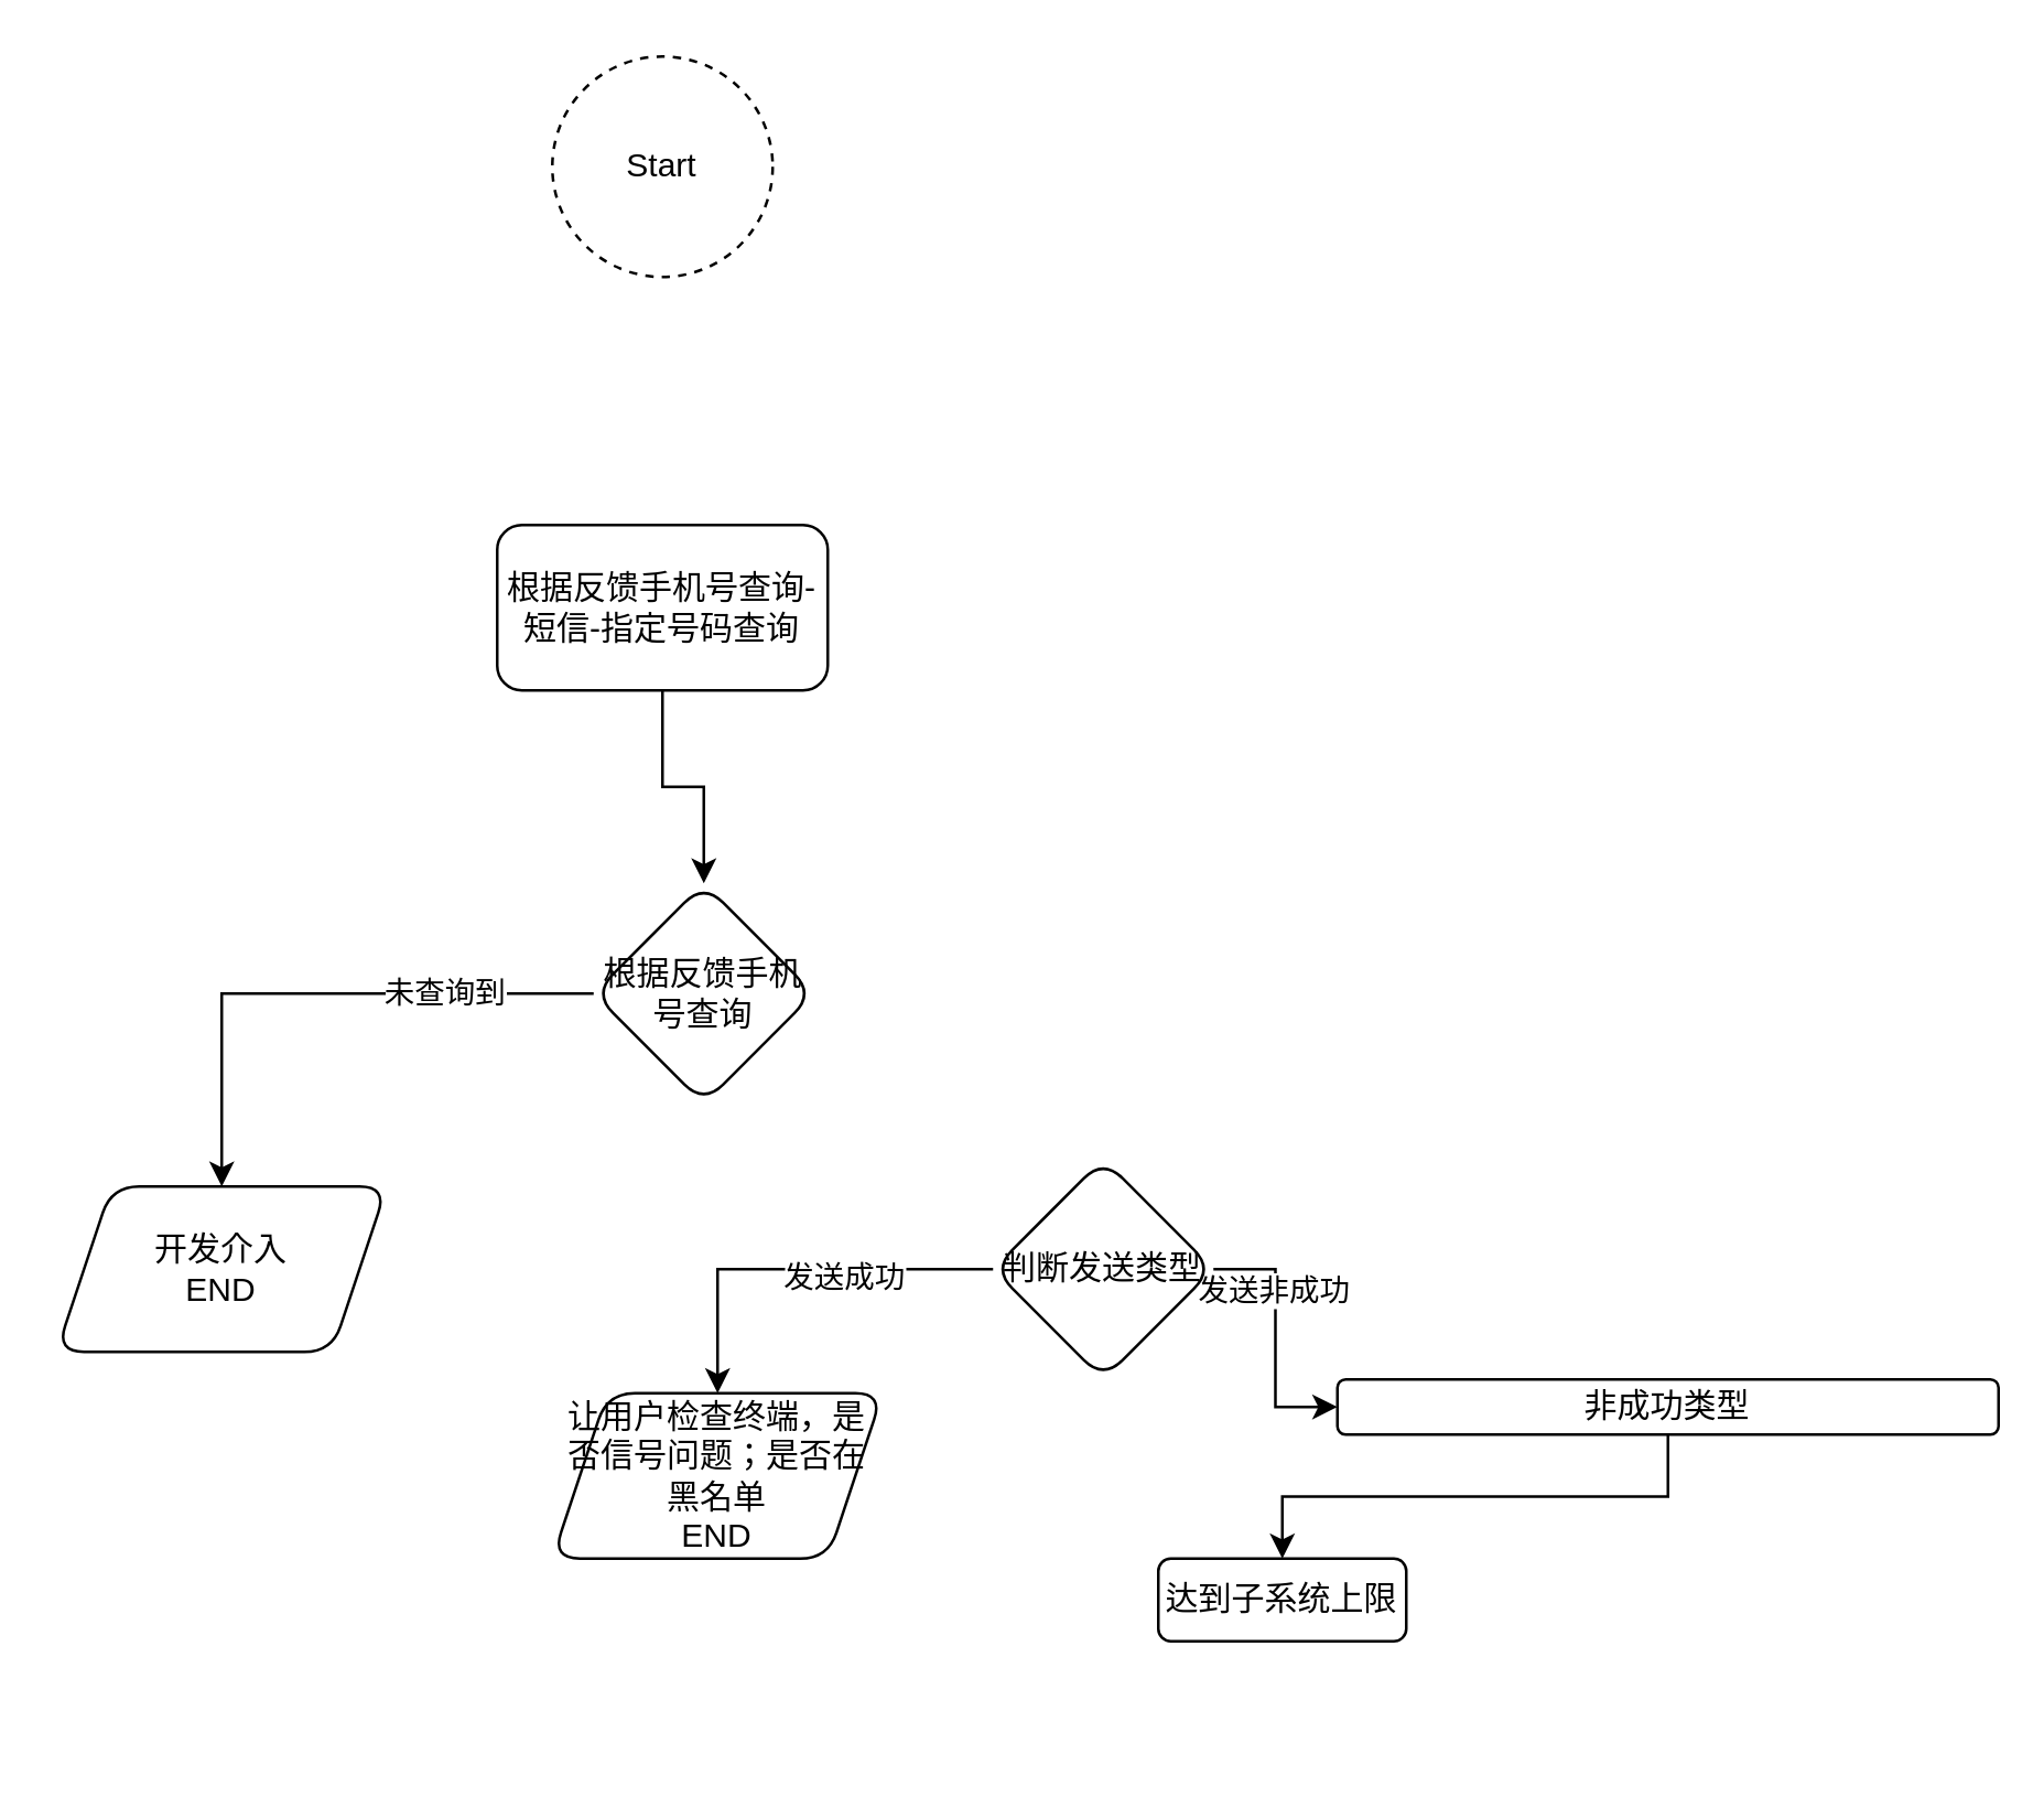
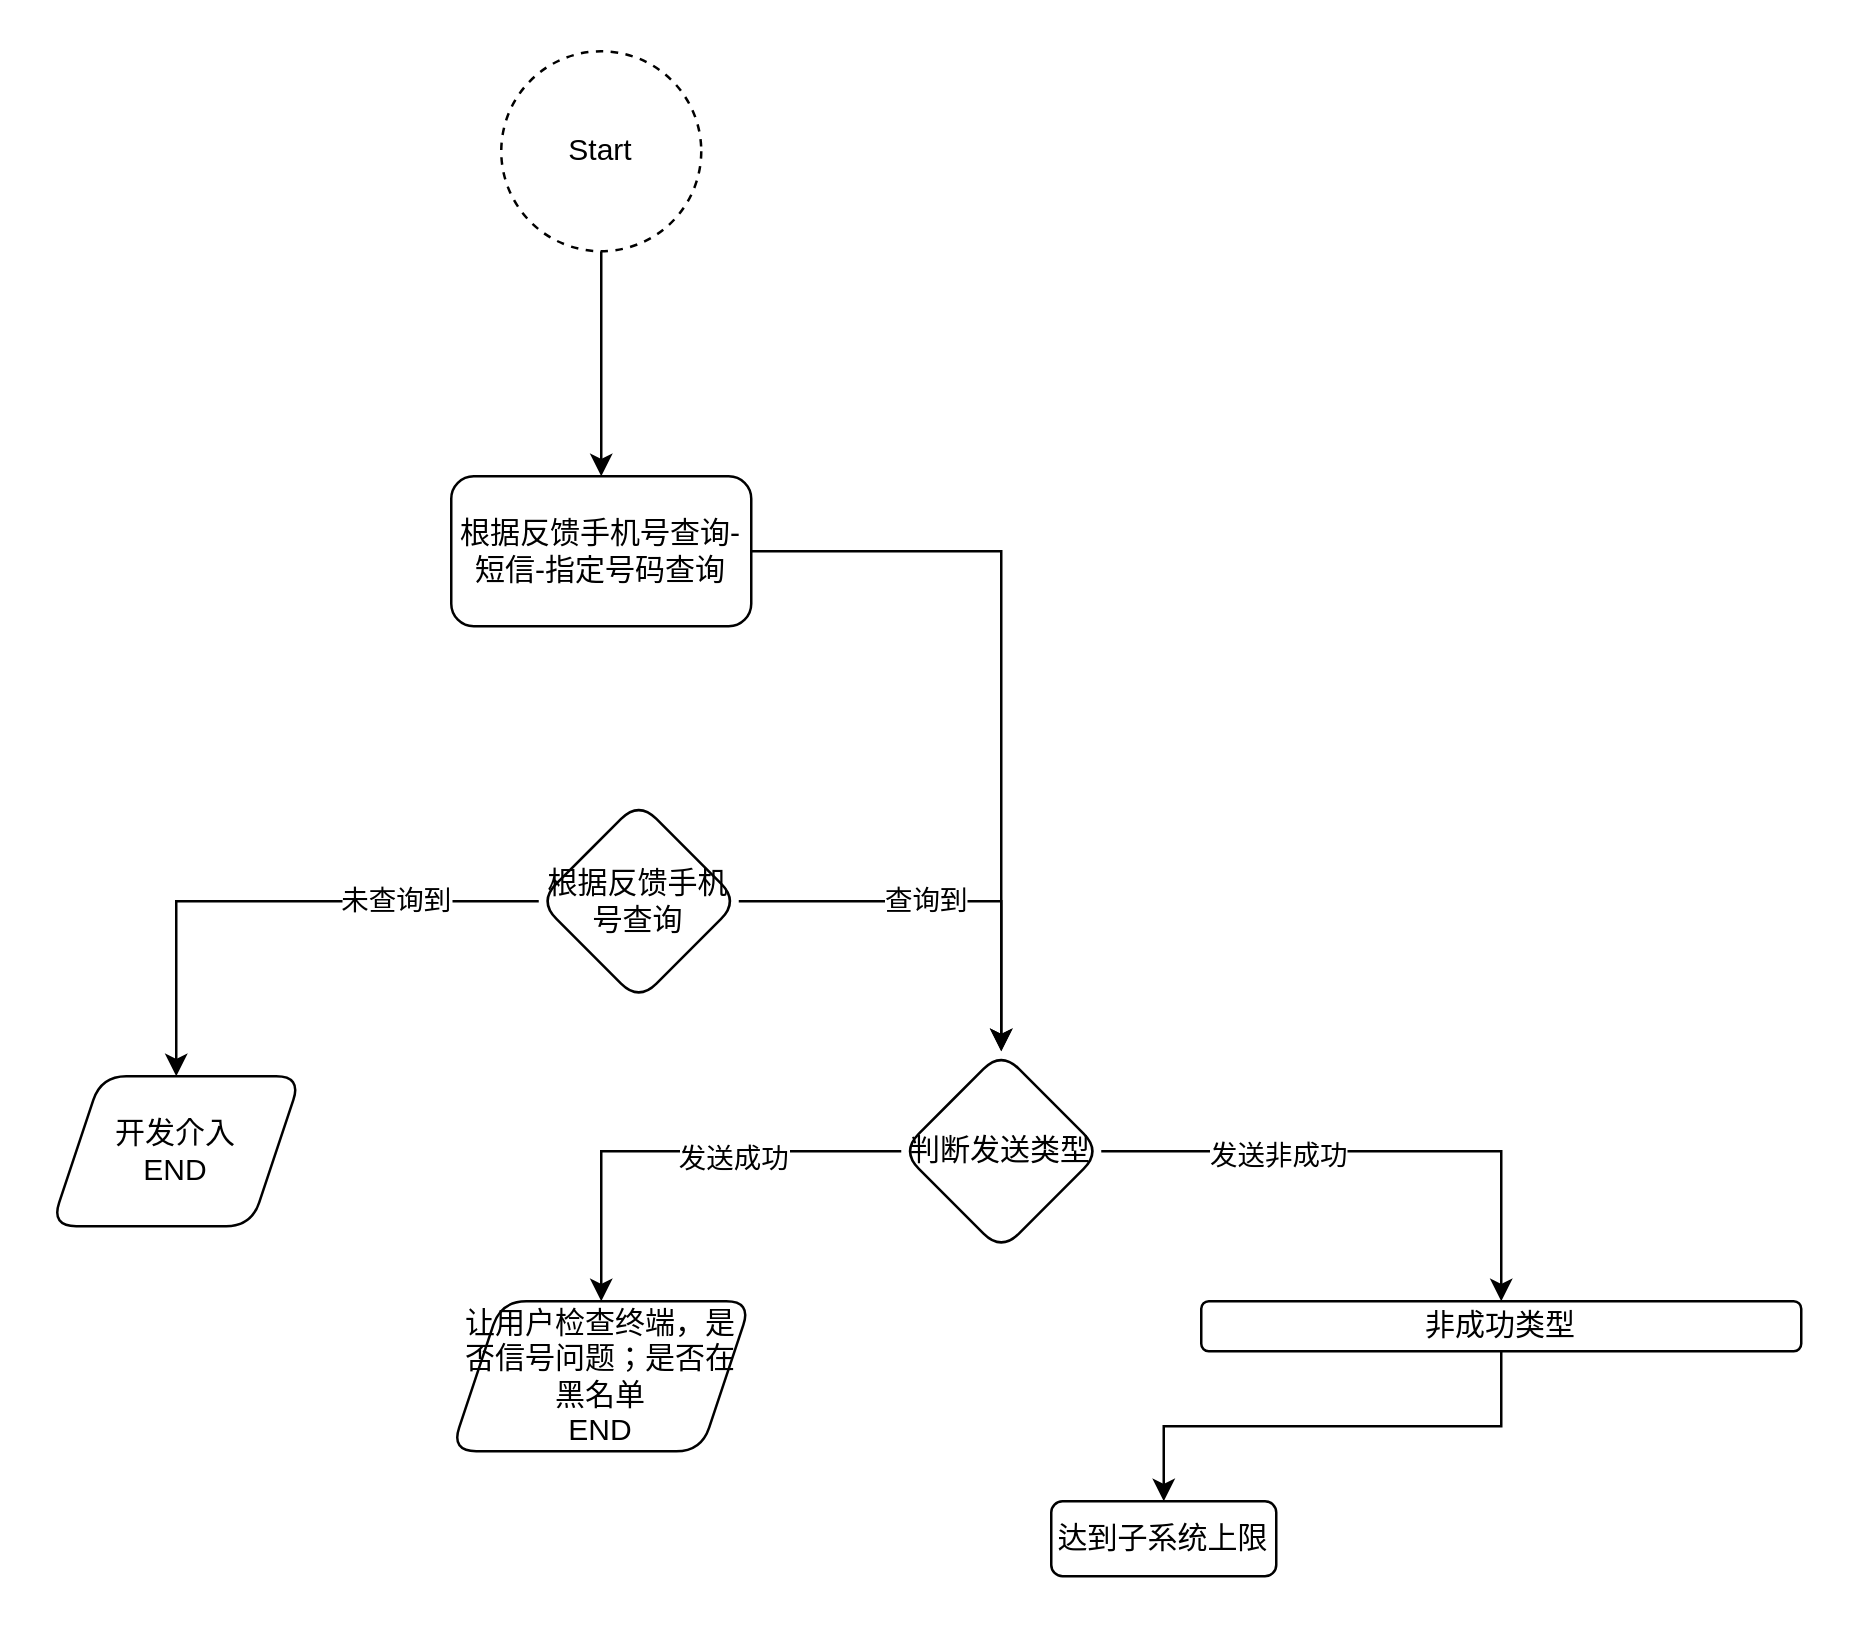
+ <mxCell id="2" value="" style="edgeStyle=orthogonalEdgeStyle;rounded=0;orthogonalLoop=1;jettySize=auto;html=1;" edge="1" parent="1" source="3" target="5"><mxGeometry relative="1" as="geometry" /></mxCell>
- <mxCell id="4" value="" style="edgeStyle=orthogonalEdgeStyle;rounded=0;orthogonalLoop=1;jettySize=auto;html=1;" edge="1" parent="1" source="5" target="10"><mxGeometry relative="1" as="geometry" /></mxCell>
+ <mxCell id="4" value="" style="edgeStyle=orthogonalEdgeStyle;rounded=0;orthogonalLoop=1;jettySize=auto;html=1;" edge="1" parent="1" source="5" target="16"><mxGeometry relative="1" as="geometry" /></mxCell>
+ <mxCell id="8" value="" style="edgeStyle=orthogonalEdgeStyle;rounded=0;orthogonalLoop=1;jettySize=auto;html=1;" edge="1" parent="1" source="10" target="16"><mxGeometry relative="1" as="geometry" /></mxCell>
+ <mxCell id="9" value="查询到" style="edgeLabel;html=1;align=center;verticalAlign=middle;resizable=0;points=[];" vertex="1" connectable="0" parent="8"><mxGeometry x="-0.108" y="1" relative="1" as="geometry"><mxPoint as="offset" /></mxGeometry></mxCell>
- <mxCell id="11" value="开发介入&lt;br&gt;END" style="shape=parallelogram;perimeter=parallelogramPerimeter;whiteSpace=wrap;html=1;fixedSize=1;rounded=1;" vertex="1" parent="1"><mxGeometry x="20" y="430" width="120" height="60" as="geometry" /></mxCell>
+ <mxCell id="11" value="开发介入&lt;br&gt;END" style="shape=parallelogram;perimeter=parallelogramPerimeter;whiteSpace=wrap;html=1;fixedSize=1;rounded=1;" vertex="1" parent="1"><mxGeometry x="20" y="430" width="100" height="60" as="geometry" /></mxCell>
- <mxCell id="18" value="非成功类型" style="rounded=1;whiteSpace=wrap;html=1;" vertex="1" parent="1"><mxGeometry x="485" y="500" width="240" height="20" as="geometry" /></mxCell>
+ <mxCell id="18" value="非成功类型" style="rounded=1;whiteSpace=wrap;html=1;" vertex="1" parent="1"><mxGeometry x="480" y="520" width="240" height="20" as="geometry" /></mxCell>
- <mxCell id="19" value="让用户检查终端，是否信号问题；是否在黑名单&lt;br&gt;END" style="shape=parallelogram;perimeter=parallelogramPerimeter;whiteSpace=wrap;html=1;fixedSize=1;rounded=1;" vertex="1" parent="1"><mxGeometry x="200" y="505" width="120" height="60" as="geometry" /></mxCell>
+ <mxCell id="19" value="让用户检查终端，是否信号问题；是否在黑名单&lt;br&gt;END" style="shape=parallelogram;perimeter=parallelogramPerimeter;whiteSpace=wrap;html=1;fixedSize=1;rounded=1;" vertex="1" parent="1"><mxGeometry x="180" y="520" width="120" height="60" as="geometry" /></mxCell>
- <mxCell id="20" value="达到子系统上限" style="rounded=1;whiteSpace=wrap;html=1;" vertex="1" parent="1"><mxGeometry x="420" y="565" width="90" height="30" as="geometry" /></mxCell>
+ <mxCell id="20" value="达到子系统上限" style="rounded=1;whiteSpace=wrap;html=1;" vertex="1" parent="1"><mxGeometry x="420" y="600" width="90" height="30" as="geometry" /></mxCell>
